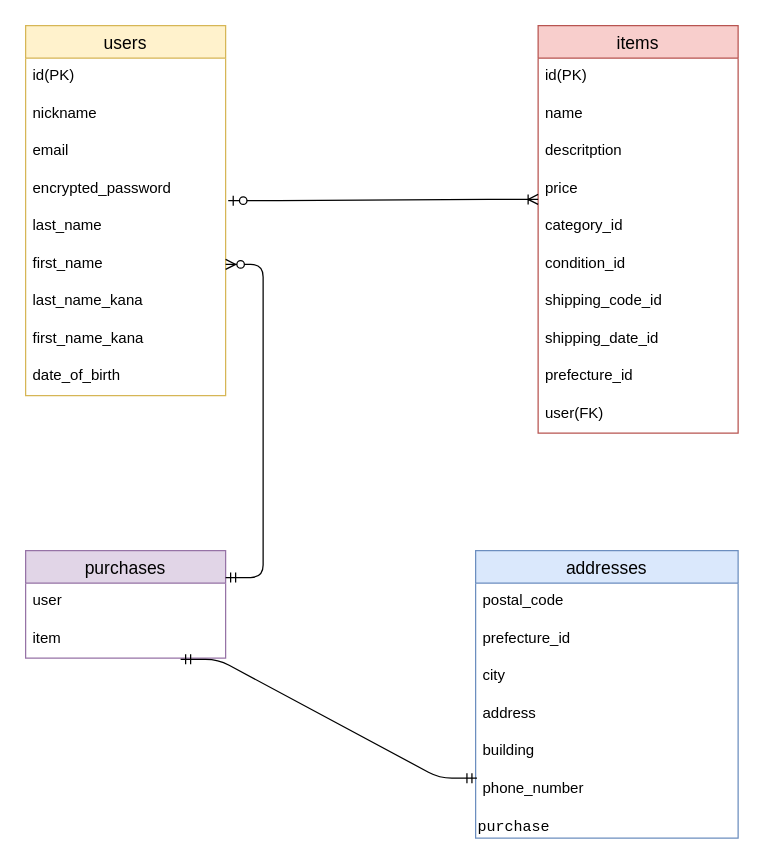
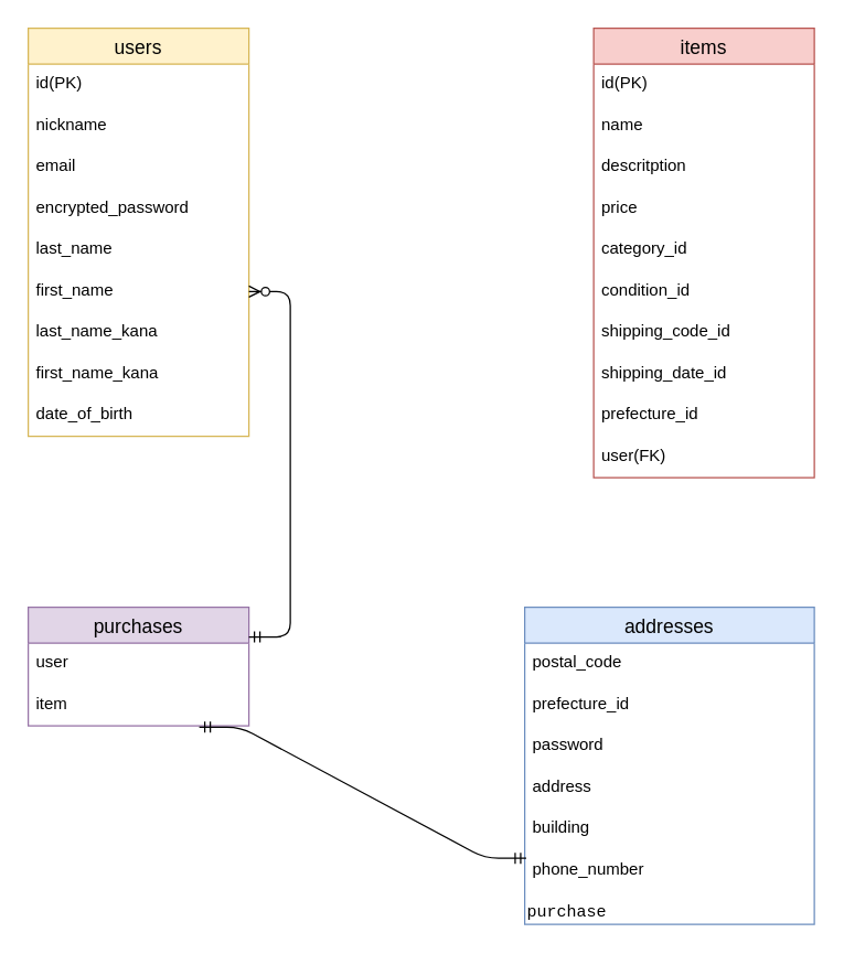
- <mxCell id="23" value="" style="edgeStyle=entityRelationEdgeStyle;fontSize=12;html=1;endArrow=ERoneToMany;startArrow=ERzeroToOne;exitX=1.013;exitY=0.8;exitDx=0;exitDy=0;entryX=0;entryY=0.767;entryDx=0;entryDy=0;exitPerimeter=0;entryPerimeter=0;" parent="1" source="6" target="16" edge="1"><mxGeometry width="100" height="100" relative="1" as="geometry"><mxPoint x="190" y="160" as="sourcePoint" /><mxPoint x="420" y="150" as="targetPoint" /></mxGeometry></mxCell>
- <mxCell id="30" value="city" style="text;strokeColor=none;fillColor=none;spacingLeft=4;spacingRight=4;overflow=hidden;rotatable=0;points=[[0,0.5],[1,0.5]];portConstraint=eastwest;fontSize=12;" parent="27" vertex="1"><mxGeometry y="86" width="210" height="30" as="geometry" /></mxCell>
+ <mxCell id="30" value="password" style="text;strokeColor=none;fillColor=none;spacingLeft=4;spacingRight=4;overflow=hidden;rotatable=0;points=[[0,0.5],[1,0.5]];portConstraint=eastwest;fontSize=12;" parent="27" vertex="1"><mxGeometry y="86" width="210" height="30" as="geometry" /></mxCell>
